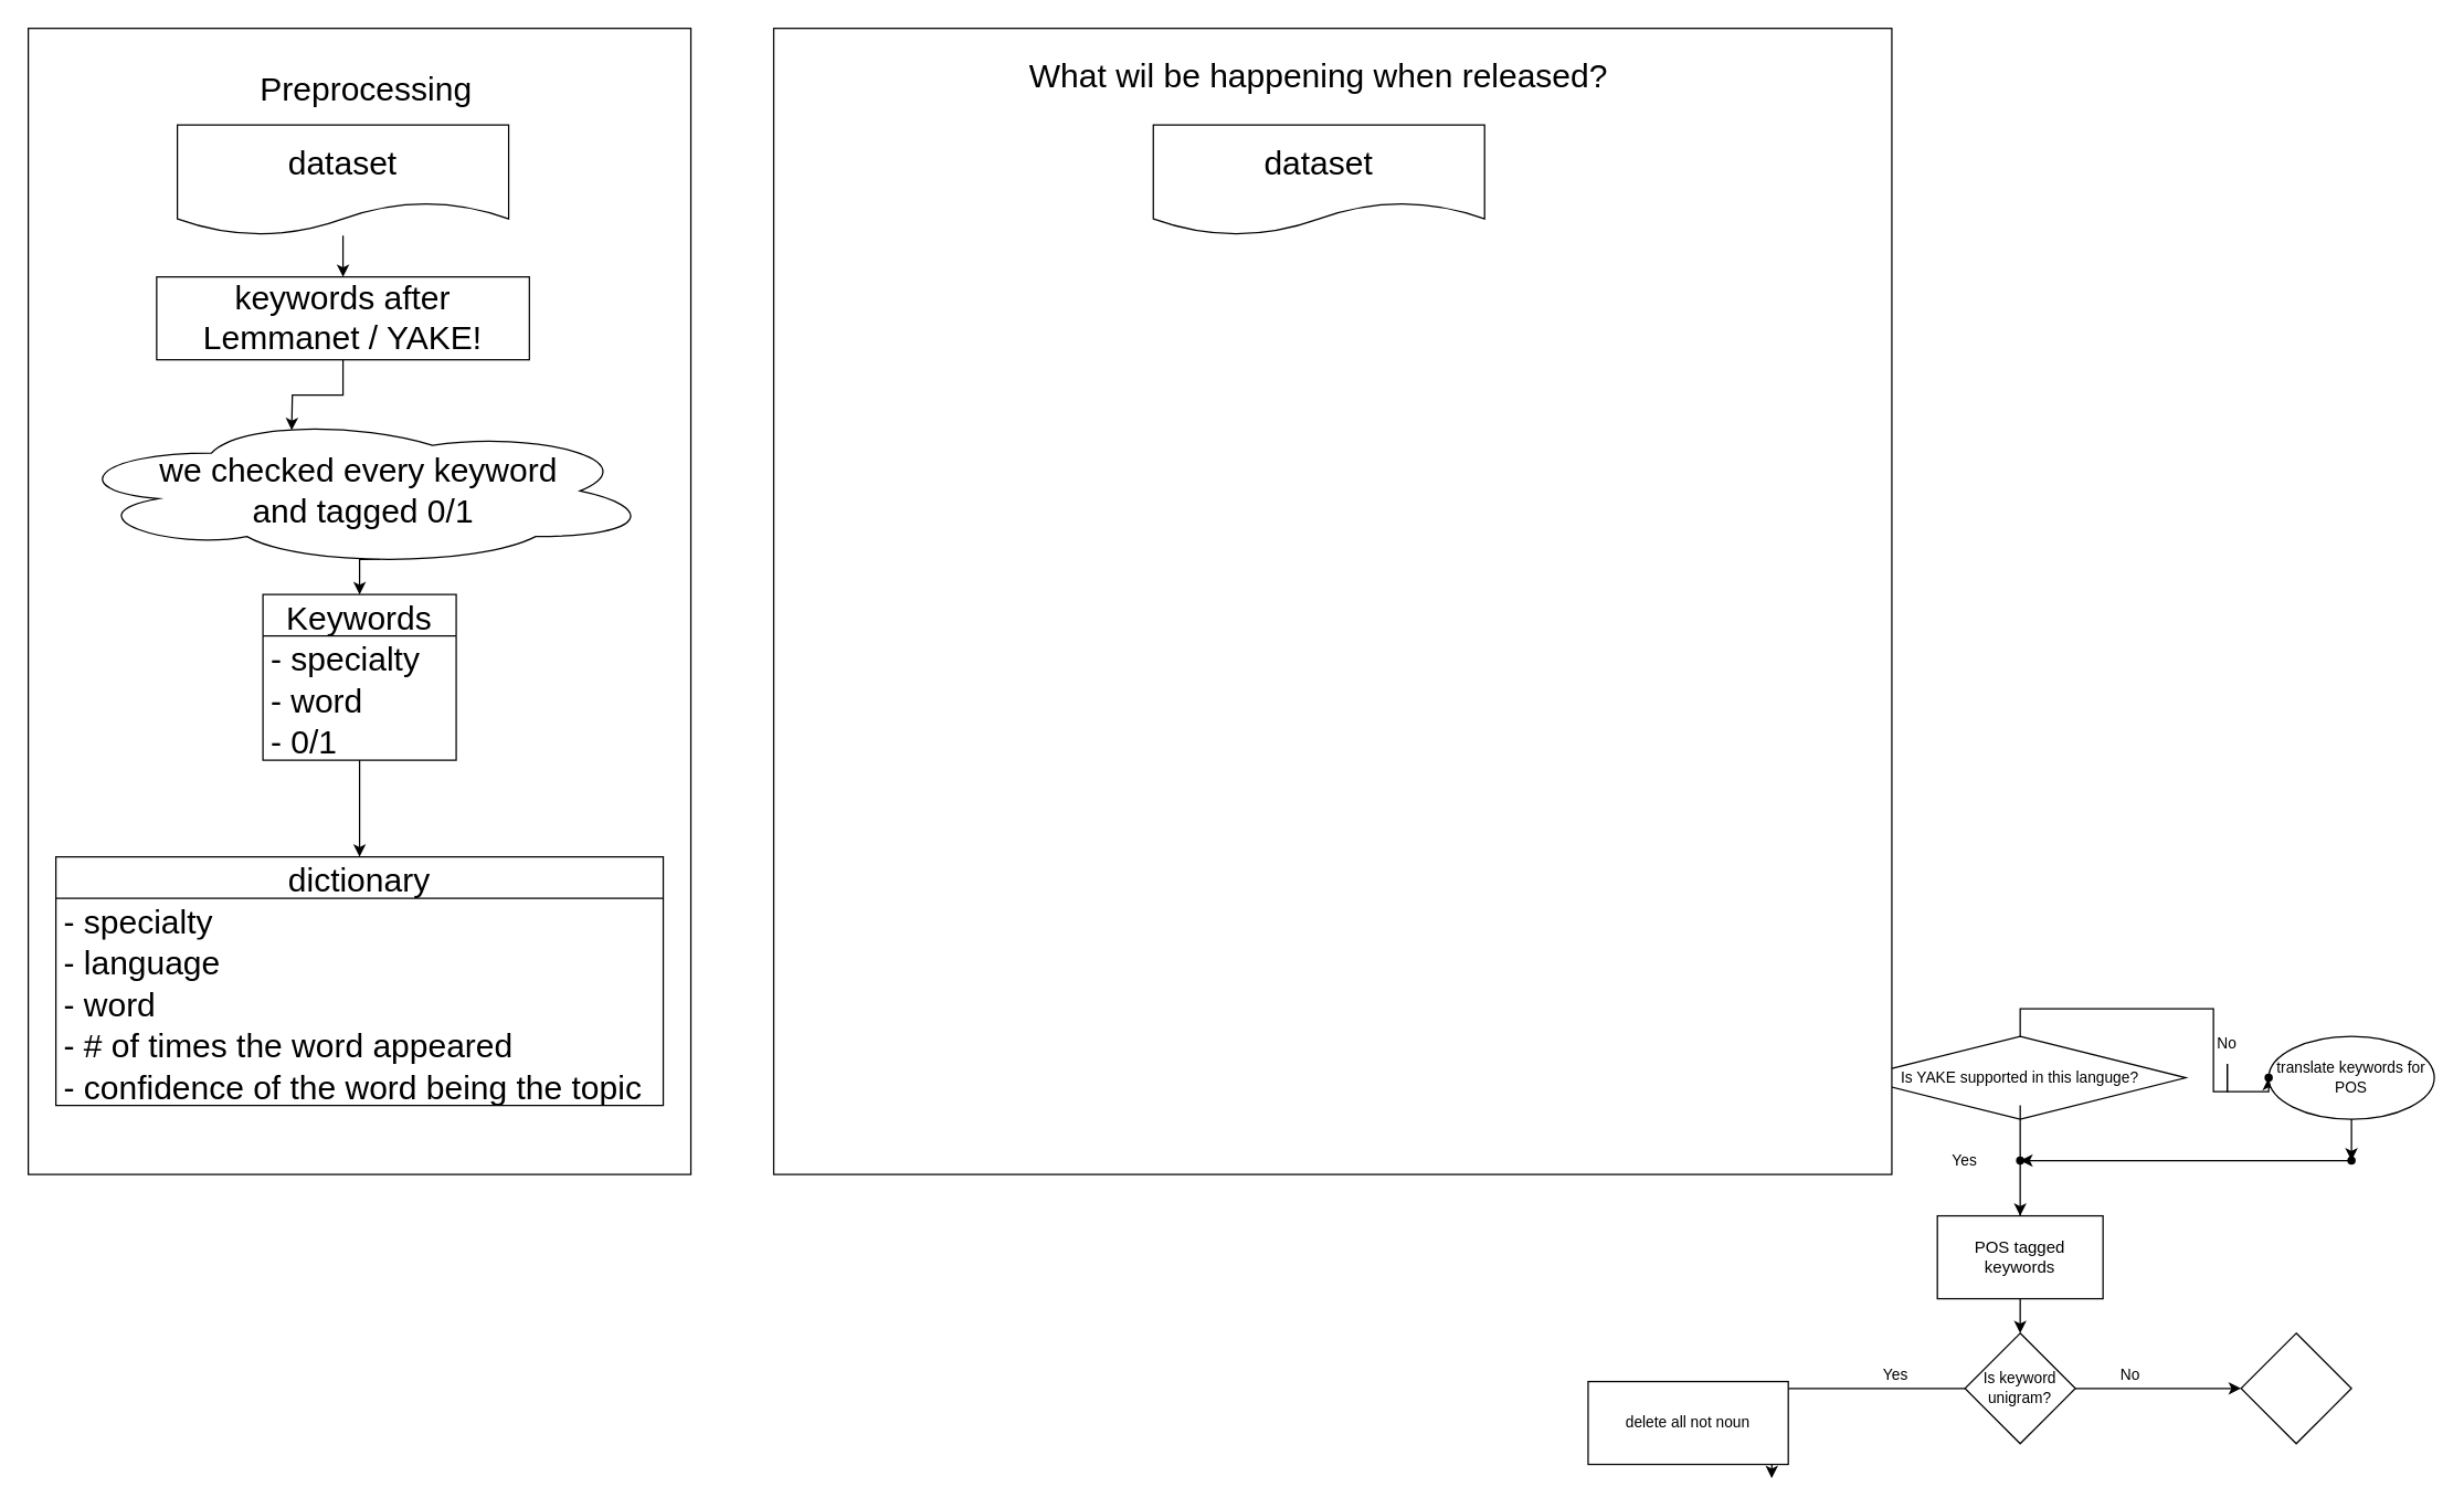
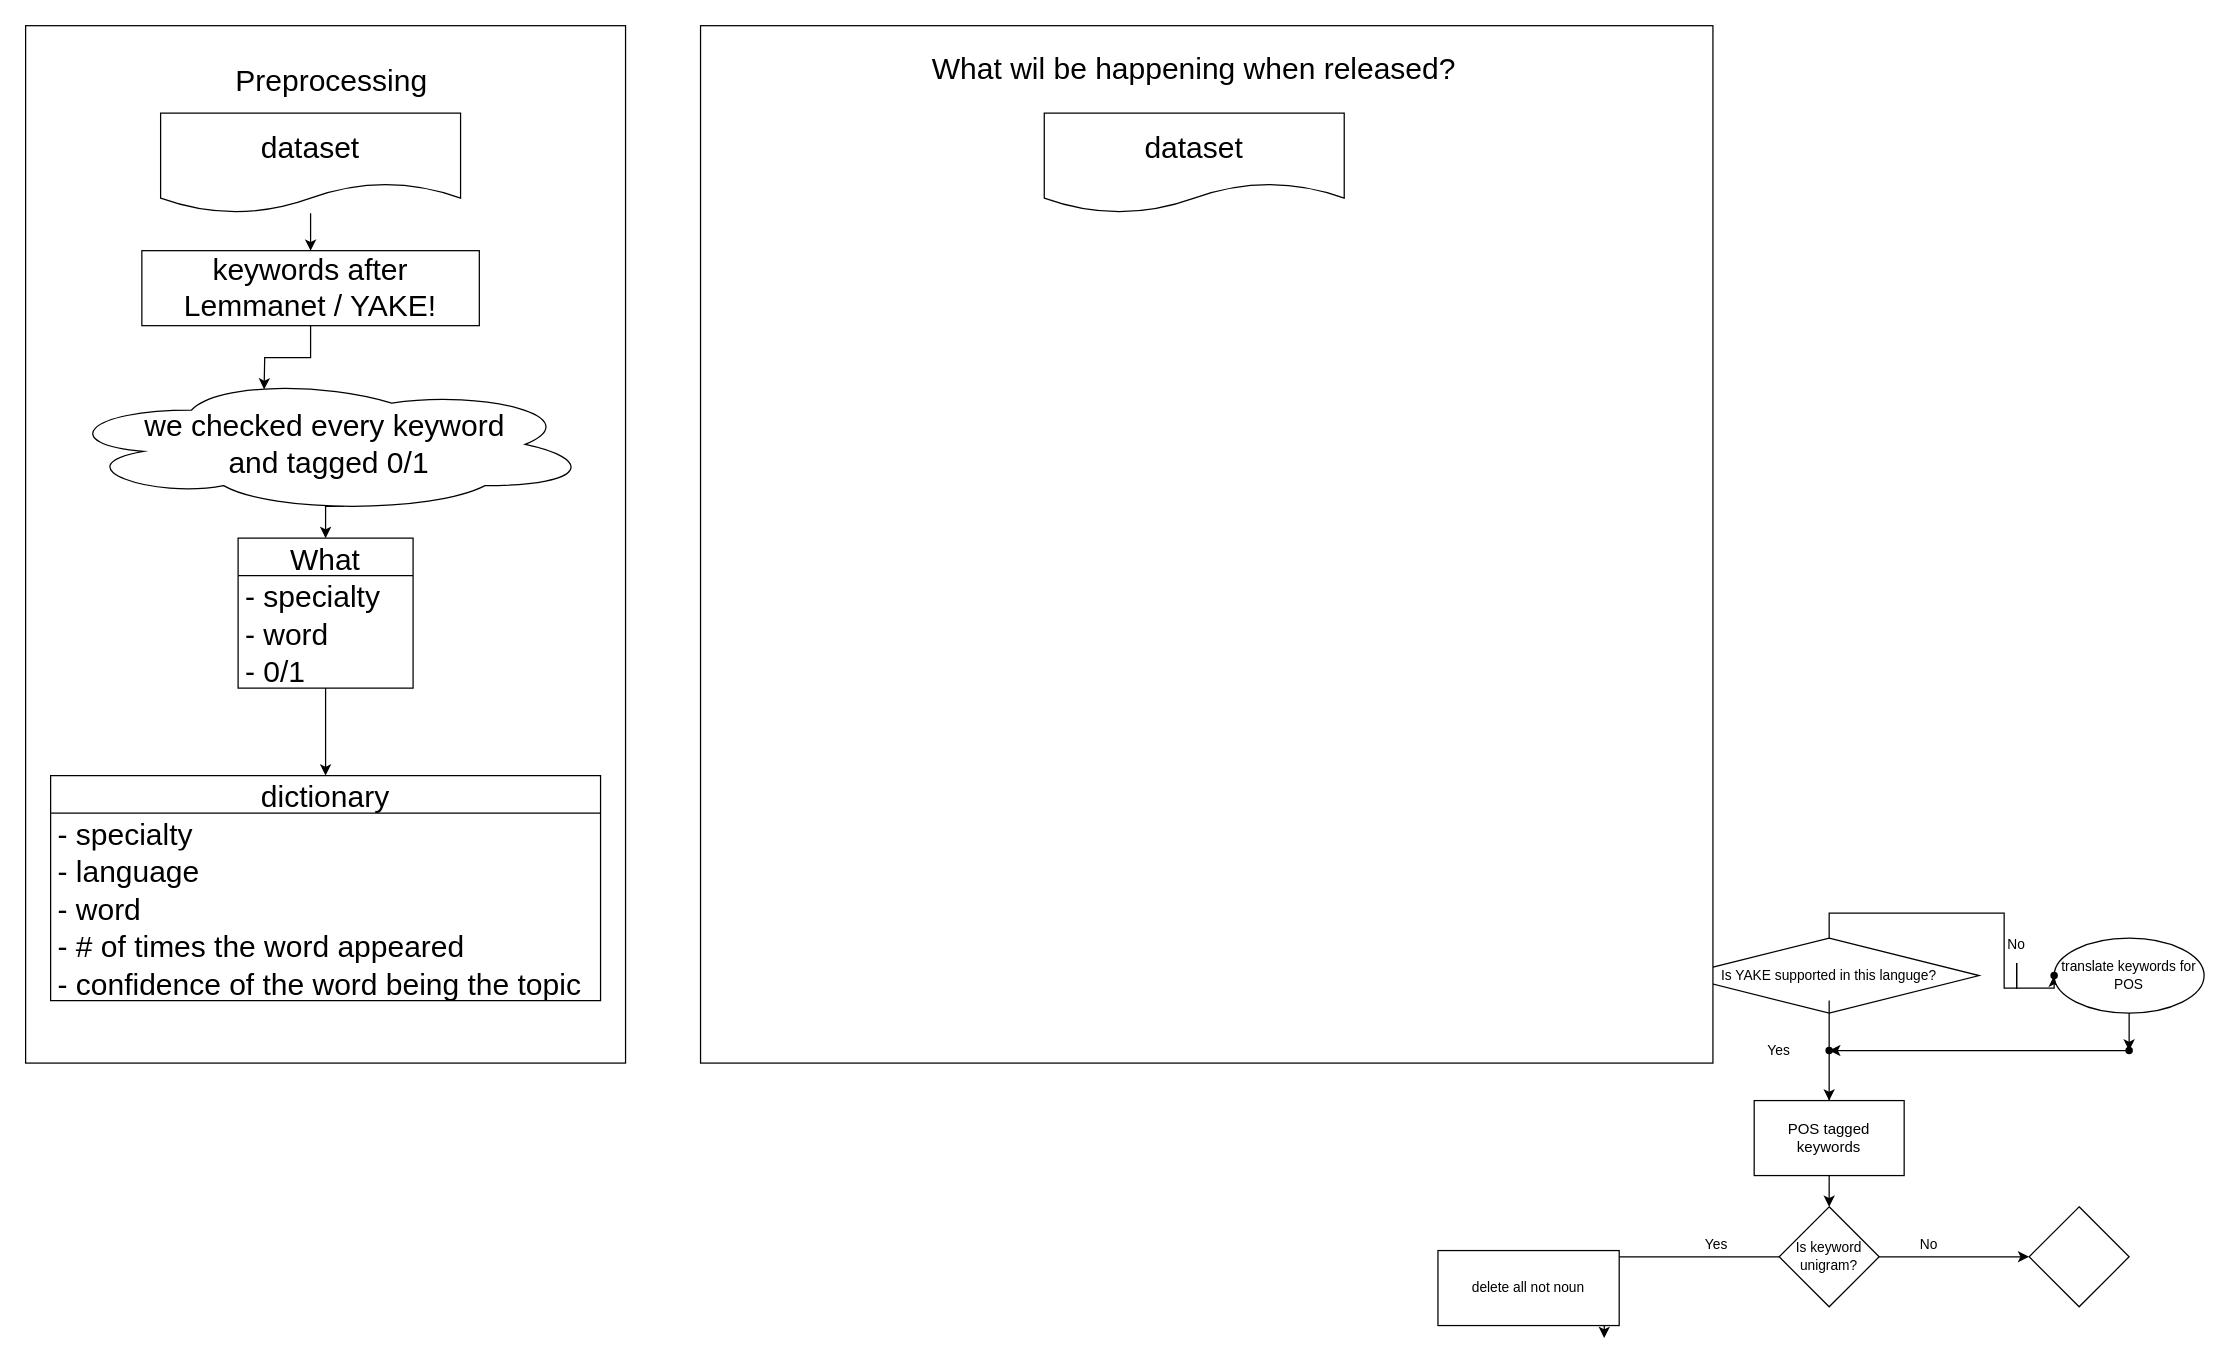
- <mxCell id="5" value="Keywords" style="swimlane;fontStyle=0;childLayout=stackLayout;horizontal=1;startSize=30;horizontalStack=0;resizeParent=1;resizeParentMax=0;resizeLast=0;collapsible=1;marginBottom=0;fontSize=24;" vertex="1" parent="1"><mxGeometry x="190" y="430" width="140" height="120" as="geometry" /></mxCell>
+ <mxCell id="5" value="What" style="swimlane;fontStyle=0;childLayout=stackLayout;horizontal=1;startSize=30;horizontalStack=0;resizeParent=1;resizeParentMax=0;resizeLast=0;collapsible=1;marginBottom=0;fontSize=24;" vertex="1" parent="1"><mxGeometry x="190" y="430" width="140" height="120" as="geometry" /></mxCell>
